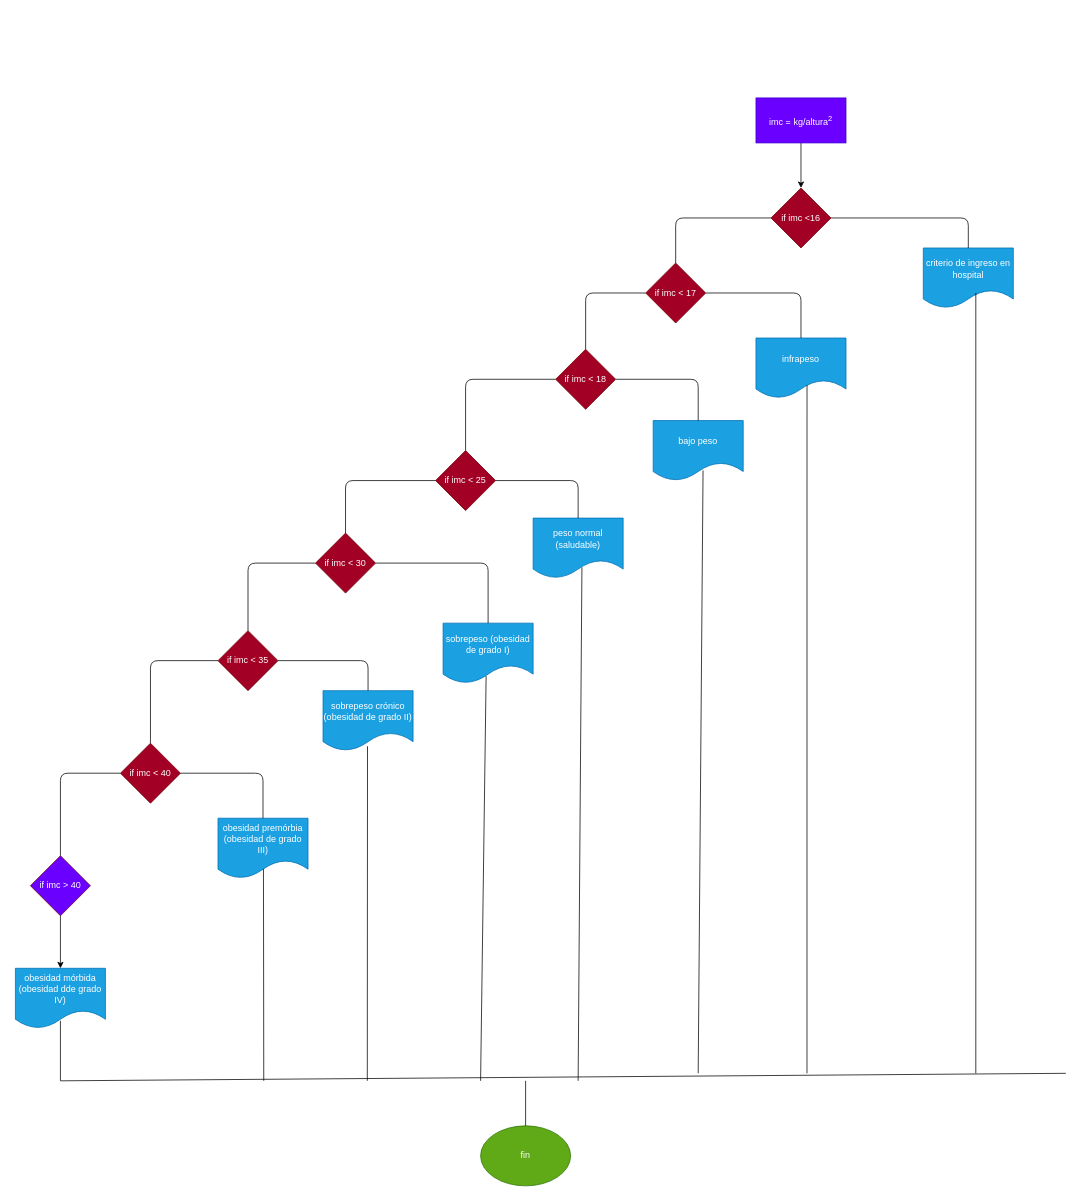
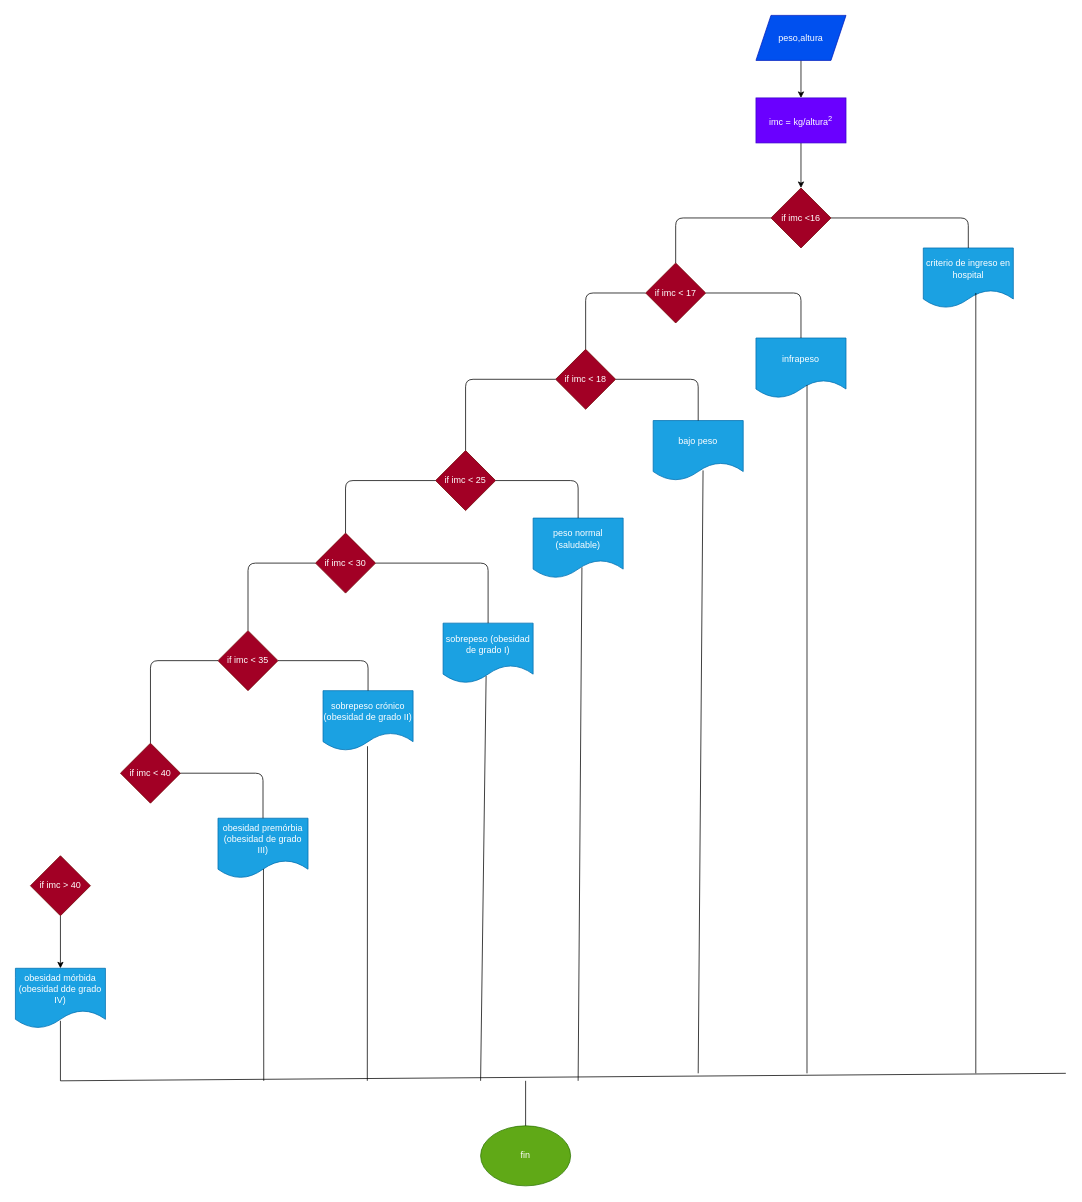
+ <mxCell id="3" value="peso,altura" style="shape=parallelogram;perimeter=parallelogramPerimeter;whiteSpace=wrap;html=1;fixedSize=1;fillColor=#0050ef;fontColor=#ffffff;strokeColor=#001DBC;" vertex="1" parent="1"><mxGeometry x="1007" y="20" width="120" height="60" as="geometry" /></mxCell>
+ <mxCell id="2" value="" style="edgeStyle=none;html=1;" edge="1" parent="1" source="3" target="5"><mxGeometry relative="1" as="geometry" /></mxCell>
- <mxCell id="26" value="" style="endArrow=none;html=1;entryX=0;entryY=0.5;entryDx=0;entryDy=0;exitX=0.5;exitY=0;exitDx=0;exitDy=0;" edge="1" parent="1" source="25" target="22"><mxGeometry width="50" height="50" relative="1" as="geometry"><mxPoint x="220" y="1120" as="sourcePoint" /><mxPoint x="270" y="1070" as="targetPoint" /><Array as="points"><mxPoint x="80" y="1030" /></Array></mxGeometry></mxCell>
- <mxCell id="25" value="if imc &amp;gt; 40" style="rhombus;whiteSpace=wrap;html=1;fillColor=#6a00ff;fontColor=#ffffff;strokeColor=#6F0000;" vertex="1" parent="1"><mxGeometry x="40" y="1140" width="80" height="80" as="geometry" /></mxCell>
+ <mxCell id="25" value="if imc &amp;gt; 40" style="rhombus;whiteSpace=wrap;html=1;fillColor=#a20025;fontColor=#ffffff;strokeColor=#6F0000;" vertex="1" parent="1"><mxGeometry x="40" y="1140" width="80" height="80" as="geometry" /></mxCell>
